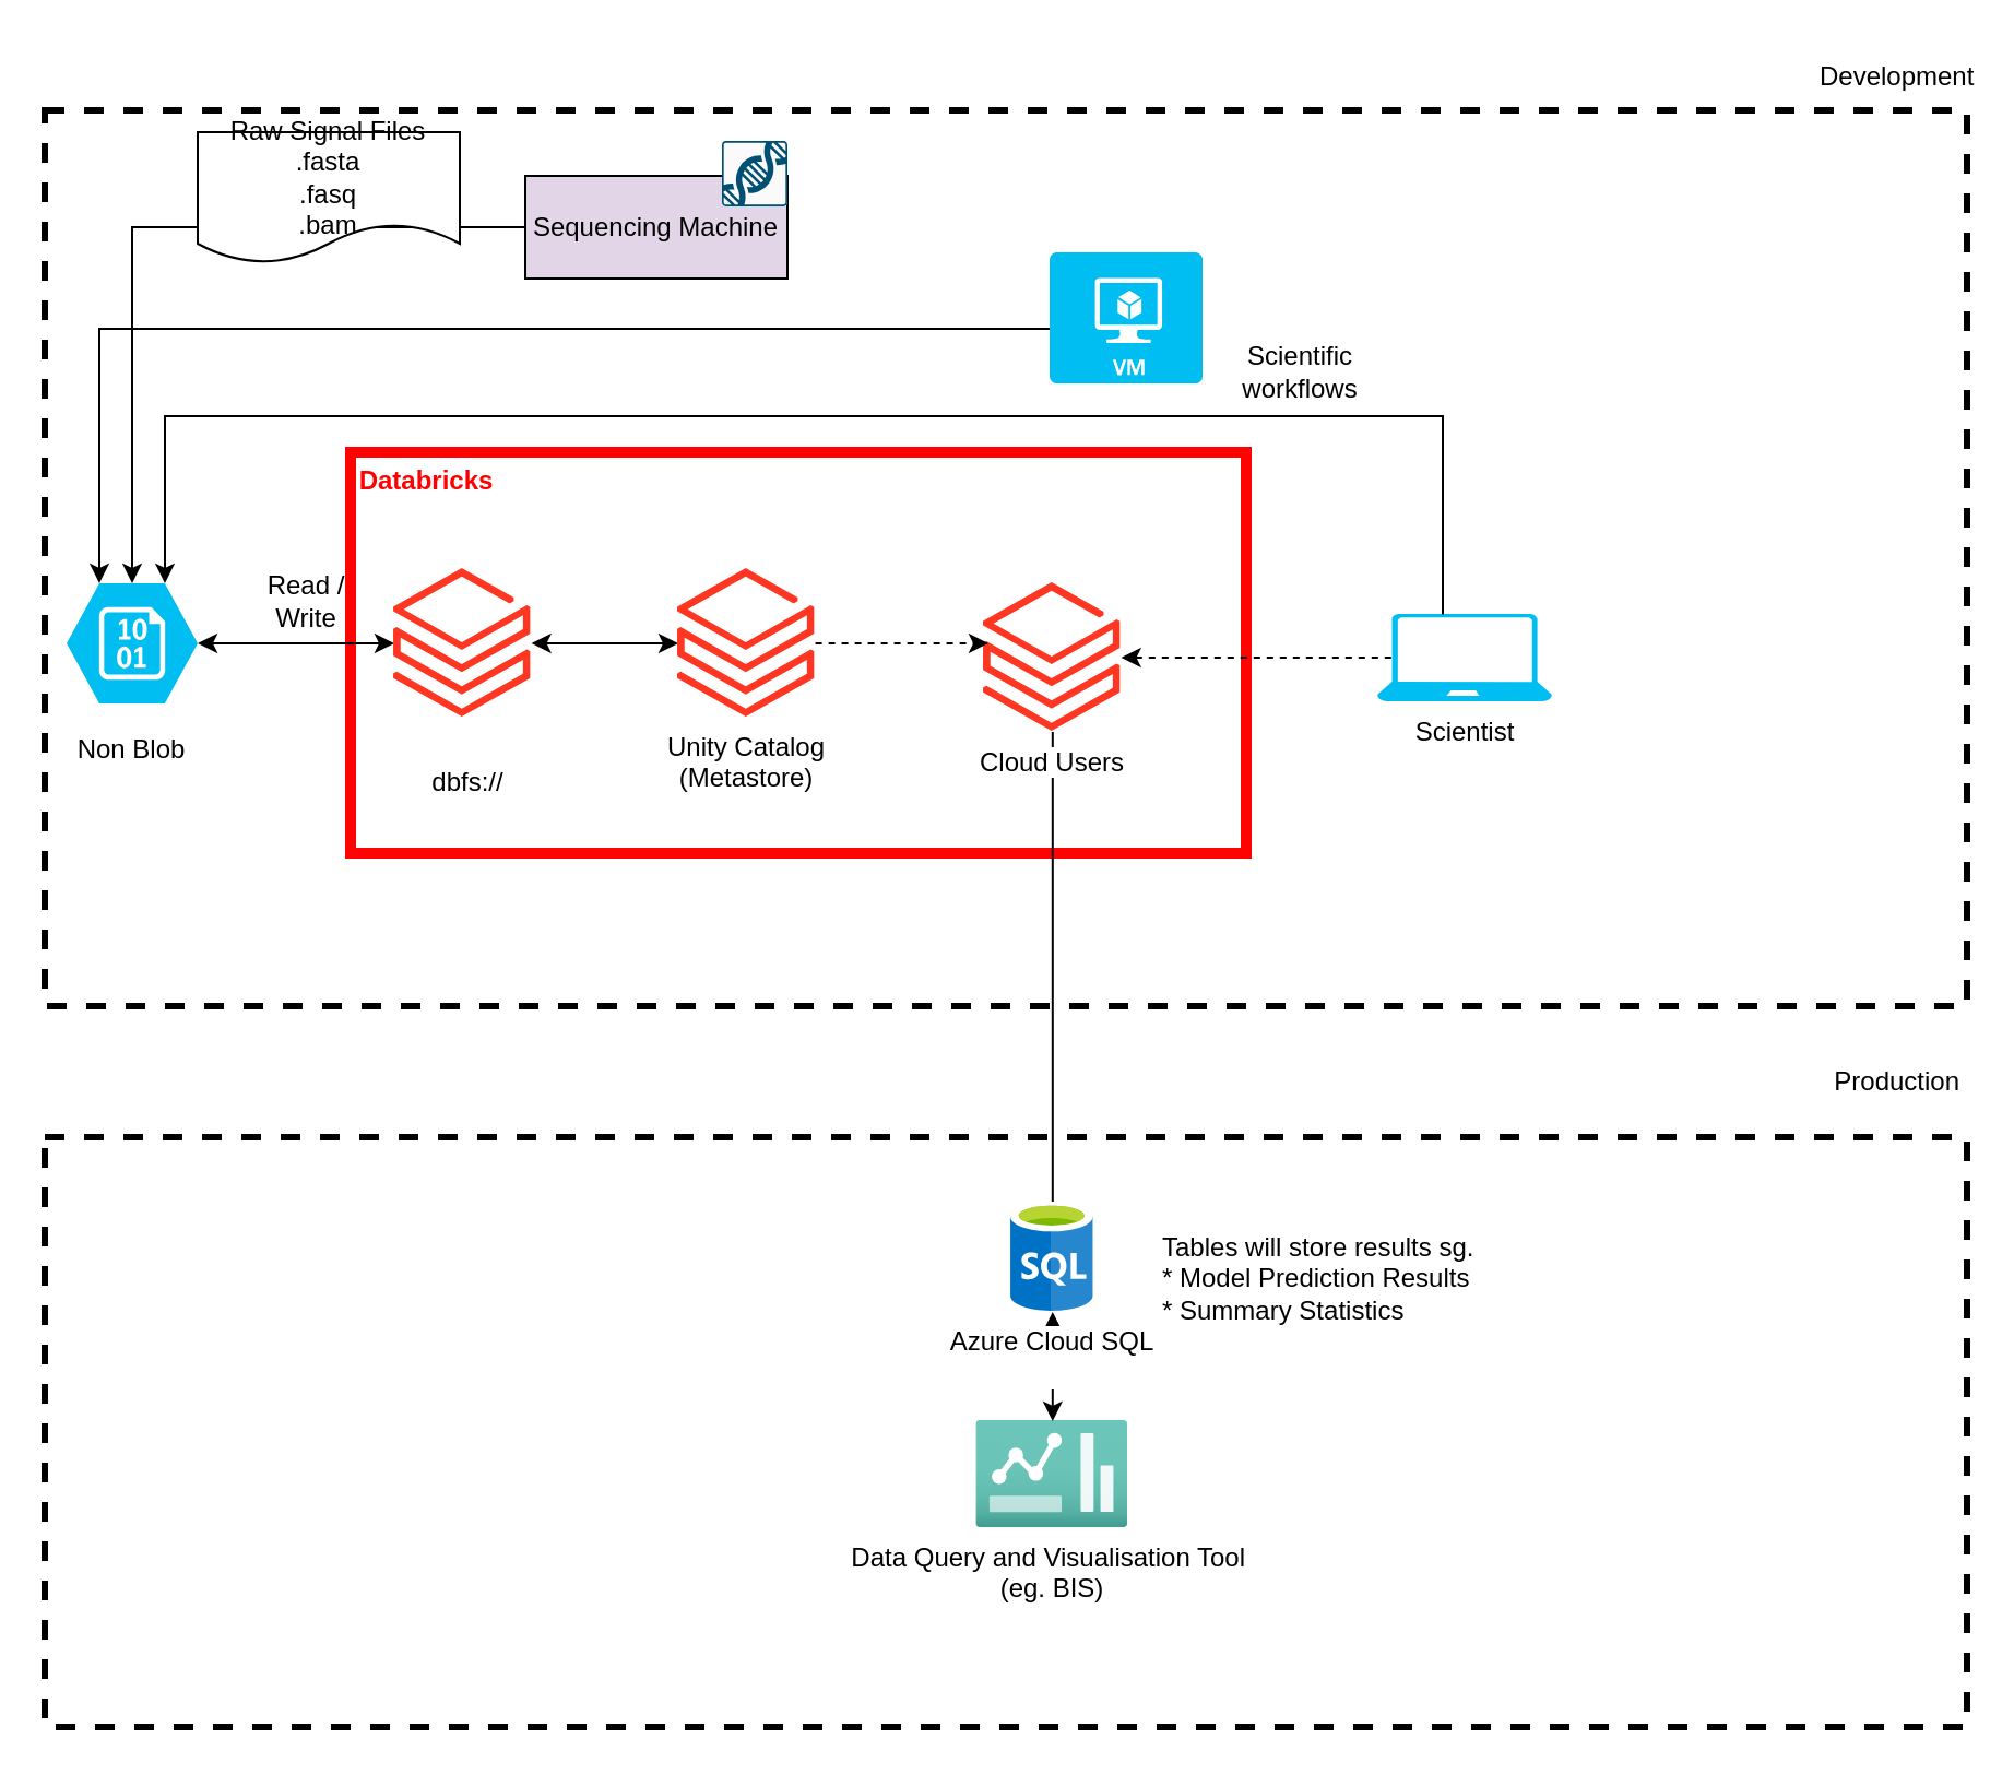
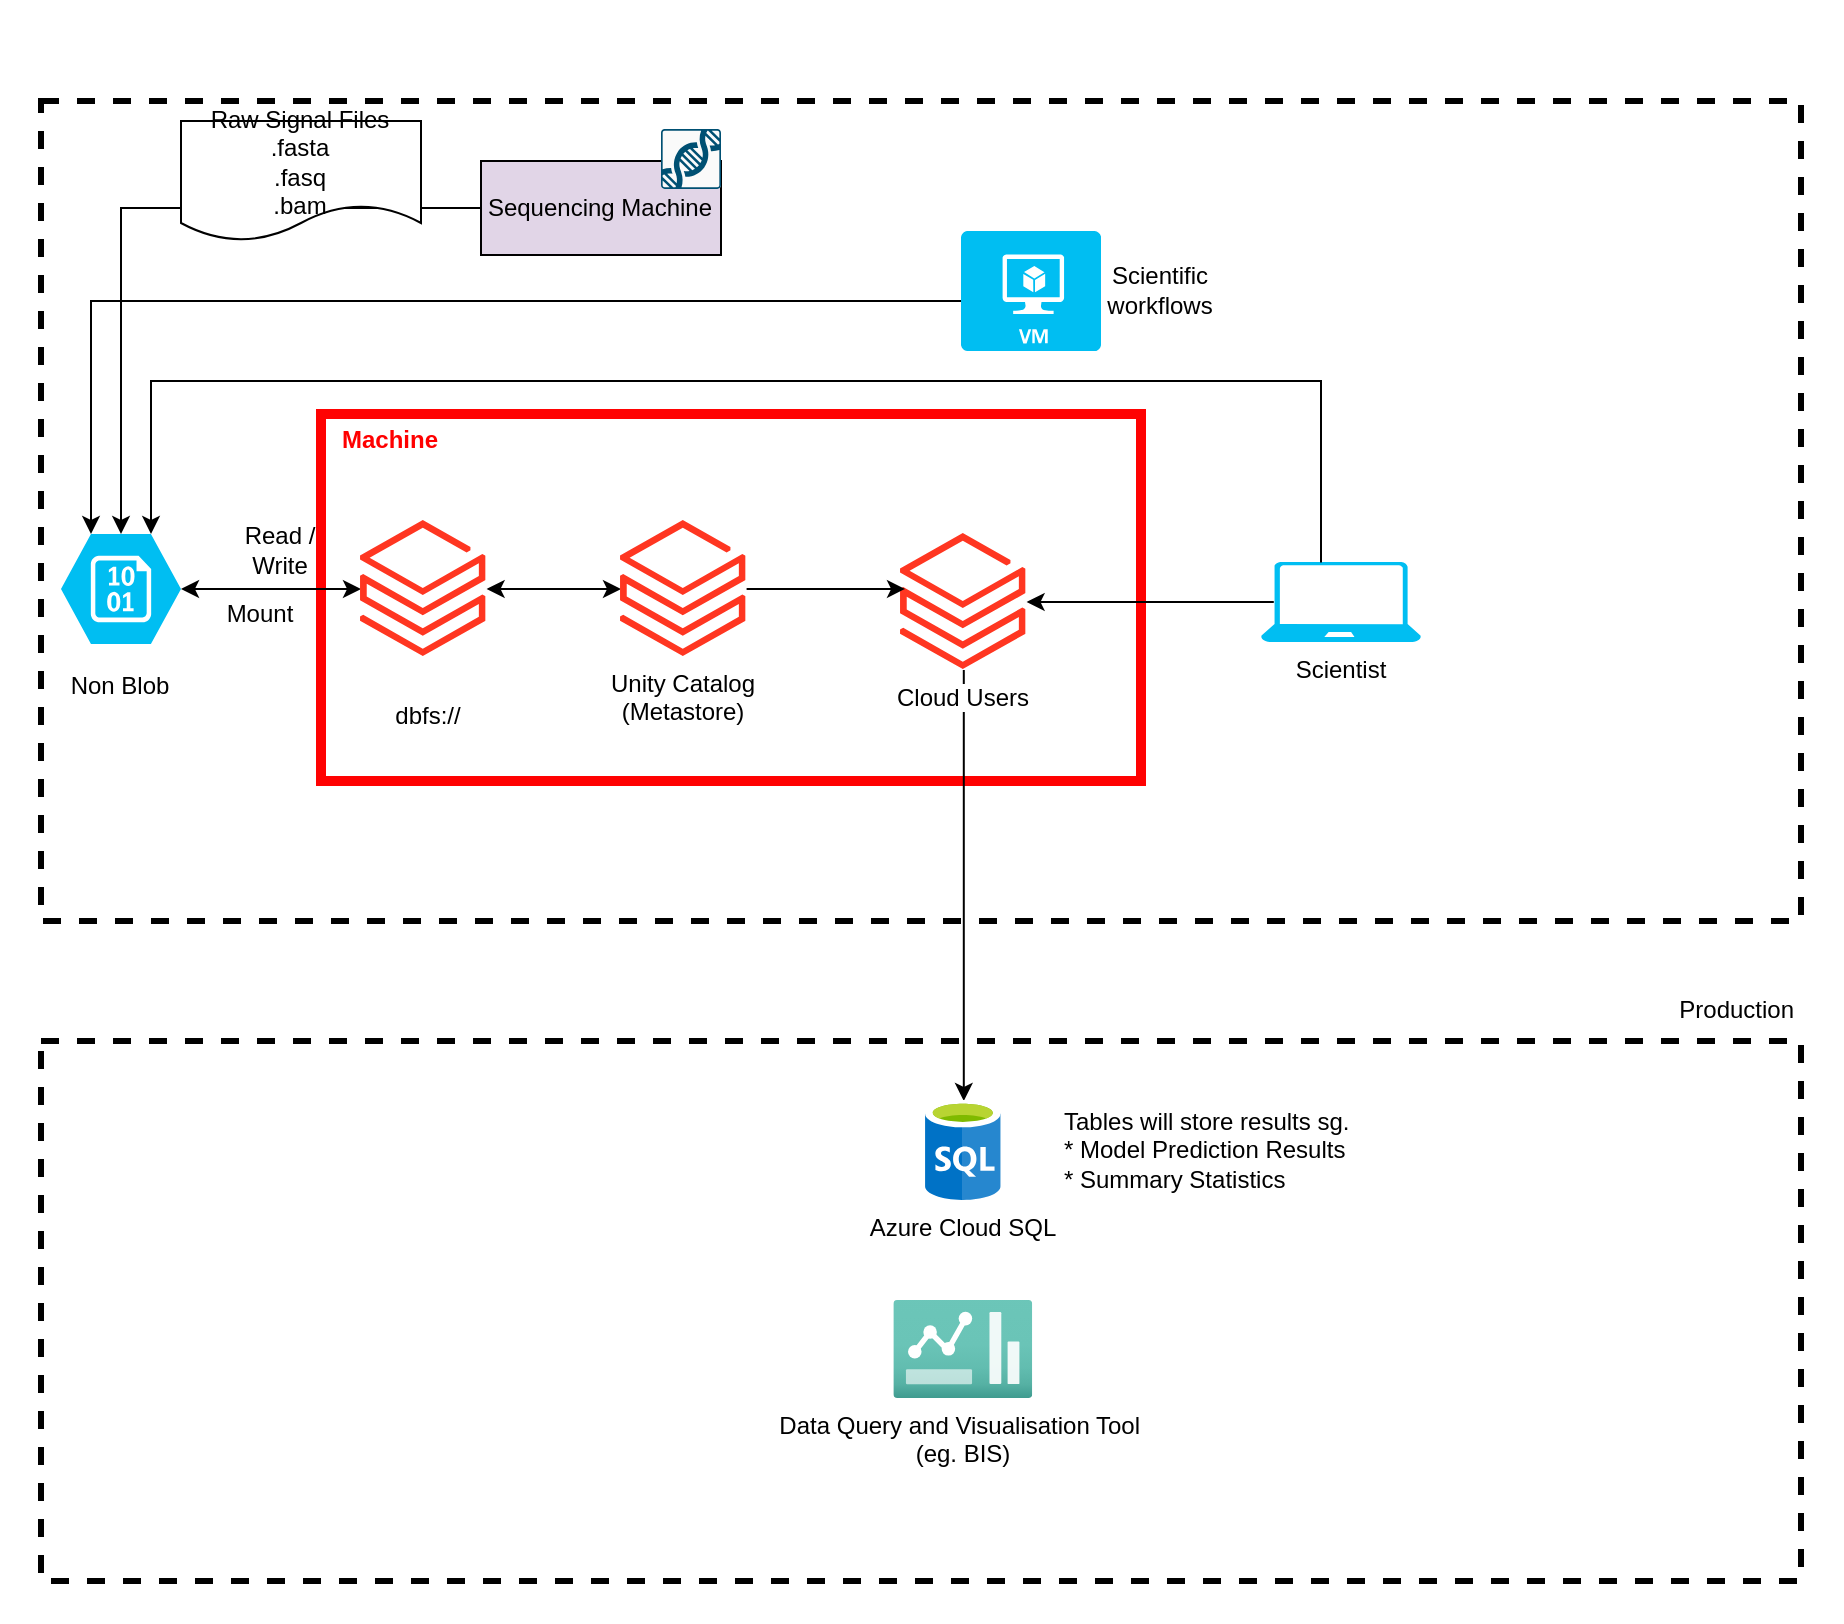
- <mxCell id="24" value="Development&amp;nbsp;" style="text;html=1;align=center;verticalAlign=middle;whiteSpace=wrap;rounded=0;" parent="1" vertex="1"><mxGeometry x="840" y="20" width="60" height="30" as="geometry" /></mxCell>
- <mxCell id="31" value="Scientific workflows" style="text;html=1;align=center;verticalAlign=middle;whiteSpace=wrap;rounded=0;" parent="1" vertex="1"><mxGeometry x="565" y="155" width="60" height="30" as="geometry" /></mxCell>
+ <mxCell id="31" value="Scientific workflows" style="text;html=1;align=center;verticalAlign=middle;whiteSpace=wrap;rounded=0;" parent="1" vertex="1"><mxGeometry x="550" y="130" width="60" height="30" as="geometry" /></mxCell>
- <mxCell id="32" value="Databricks" style="text;html=1;align=center;verticalAlign=middle;whiteSpace=wrap;rounded=0;fontColor=#FF0000;fontStyle=1" vertex="1" parent="1"><mxGeometry x="165" y="205" width="60" height="30" as="geometry" /></mxCell>
+ <mxCell id="32" value="Machine" style="text;html=1;align=center;verticalAlign=middle;whiteSpace=wrap;rounded=0;fontColor=#FF0000;fontStyle=1" vertex="1" parent="1"><mxGeometry x="165" y="205" width="60" height="30" as="geometry" /></mxCell>
- <mxCell id="23" style="edgeStyle=orthogonalEdgeStyle;rounded=0;orthogonalLoop=1;jettySize=auto;html=1;entryX=0.032;entryY=0.404;entryDx=0;entryDy=0;entryPerimeter=0;dashed=1;" parent="1" source="12" target="14" edge="1"><mxGeometry relative="1" as="geometry" /></mxCell>
+ <mxCell id="23" style="edgeStyle=orthogonalEdgeStyle;rounded=0;orthogonalLoop=1;jettySize=auto;html=1;entryX=0.032;entryY=0.404;entryDx=0;entryDy=0;entryPerimeter=0;" parent="1" source="12" target="14" edge="1"><mxGeometry relative="1" as="geometry" /></mxCell>
- <mxCell id="15" style="edgeStyle=orthogonalEdgeStyle;rounded=0;orthogonalLoop=1;jettySize=auto;html=1;endArrow=classic;endFill=1;startArrow=none;startFill=0;exitX=0.08;exitY=0.5;exitDx=0;exitDy=0;exitPerimeter=0;dashed=1;" parent="1" source="16" target="14" edge="1"><mxGeometry relative="1" as="geometry"><Array as="points" /></mxGeometry></mxCell>
+ <mxCell id="15" style="edgeStyle=orthogonalEdgeStyle;rounded=0;orthogonalLoop=1;jettySize=auto;html=1;endArrow=classic;endFill=1;startArrow=none;startFill=0;exitX=0.08;exitY=0.5;exitDx=0;exitDy=0;exitPerimeter=0;" parent="1" source="16" target="14" edge="1"><mxGeometry relative="1" as="geometry"><Array as="points" /></mxGeometry></mxCell>
+ <mxCell id="11" value="Mount" style="text;html=1;align=center;verticalAlign=middle;whiteSpace=wrap;rounded=0;" parent="1" vertex="1"><mxGeometry x="100" y="291.5" width="60" height="30" as="geometry" /></mxCell>
- <mxCell id="25" value="Production&amp;nbsp;" style="text;html=1;align=center;verticalAlign=middle;whiteSpace=wrap;rounded=0;" parent="1" vertex="1"><mxGeometry x="840" y="480" width="60" height="30" as="geometry" /></mxCell>
+ <mxCell id="25" value="Production&amp;nbsp;" style="text;html=1;align=center;verticalAlign=middle;whiteSpace=wrap;rounded=0;" parent="1" vertex="1"><mxGeometry x="840" y="490" width="60" height="30" as="geometry" /></mxCell>
- <mxCell id="13" style="edgeStyle=orthogonalEdgeStyle;rounded=0;orthogonalLoop=1;jettySize=auto;html=1;endArrow=none;" parent="1" source="14" target="21" edge="1"><mxGeometry relative="1" as="geometry" /></mxCell>
+ <mxCell id="13" style="edgeStyle=orthogonalEdgeStyle;rounded=0;orthogonalLoop=1;jettySize=auto;html=1;" parent="1" source="14" target="21" edge="1"><mxGeometry relative="1" as="geometry" /></mxCell>
- <mxCell id="22" value="&lt;div&gt;&lt;span style=&quot;background-color: initial;&quot;&gt;Tables will store results sg.&amp;nbsp;&lt;/span&gt;&lt;/div&gt;&lt;div&gt;&lt;span style=&quot;background-color: initial;&quot;&gt;* Model Prediction Results&amp;nbsp;&lt;/span&gt;&lt;br&gt;&lt;/div&gt;&lt;div&gt;* Summary Statistics&lt;/div&gt;" style="text;html=1;align=left;verticalAlign=middle;whiteSpace=wrap;rounded=0;" parent="1" vertex="1"><mxGeometry x="530" y="530" width="160" height="110" as="geometry" /></mxCell>
+ <mxCell id="22" value="&lt;div&gt;&lt;span style=&quot;background-color: initial;&quot;&gt;Tables will store results sg.&amp;nbsp;&lt;/span&gt;&lt;/div&gt;&lt;div&gt;&lt;span style=&quot;background-color: initial;&quot;&gt;* Model Prediction Results&amp;nbsp;&lt;/span&gt;&lt;br&gt;&lt;/div&gt;&lt;div&gt;* Summary Statistics&lt;/div&gt;" style="text;html=1;align=left;verticalAlign=middle;whiteSpace=wrap;rounded=0;" parent="1" vertex="1"><mxGeometry x="530" y="520" width="160" height="110" as="geometry" /></mxCell>
- <mxCell id="20" style="edgeStyle=orthogonalEdgeStyle;rounded=0;orthogonalLoop=1;jettySize=auto;html=1;startArrow=classic;startFill=1;" parent="1" source="21" target="19" edge="1"><mxGeometry relative="1" as="geometry" /></mxCell>
